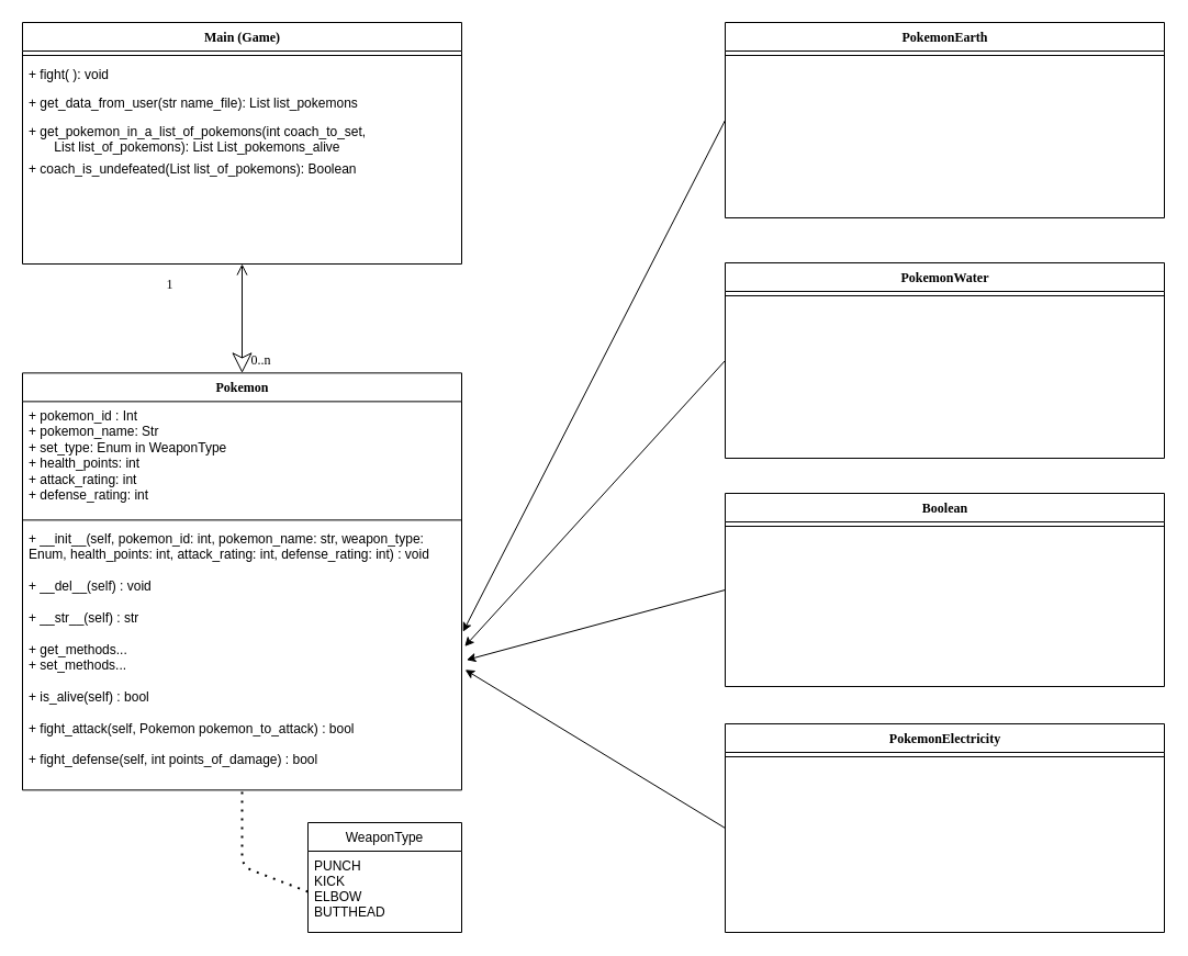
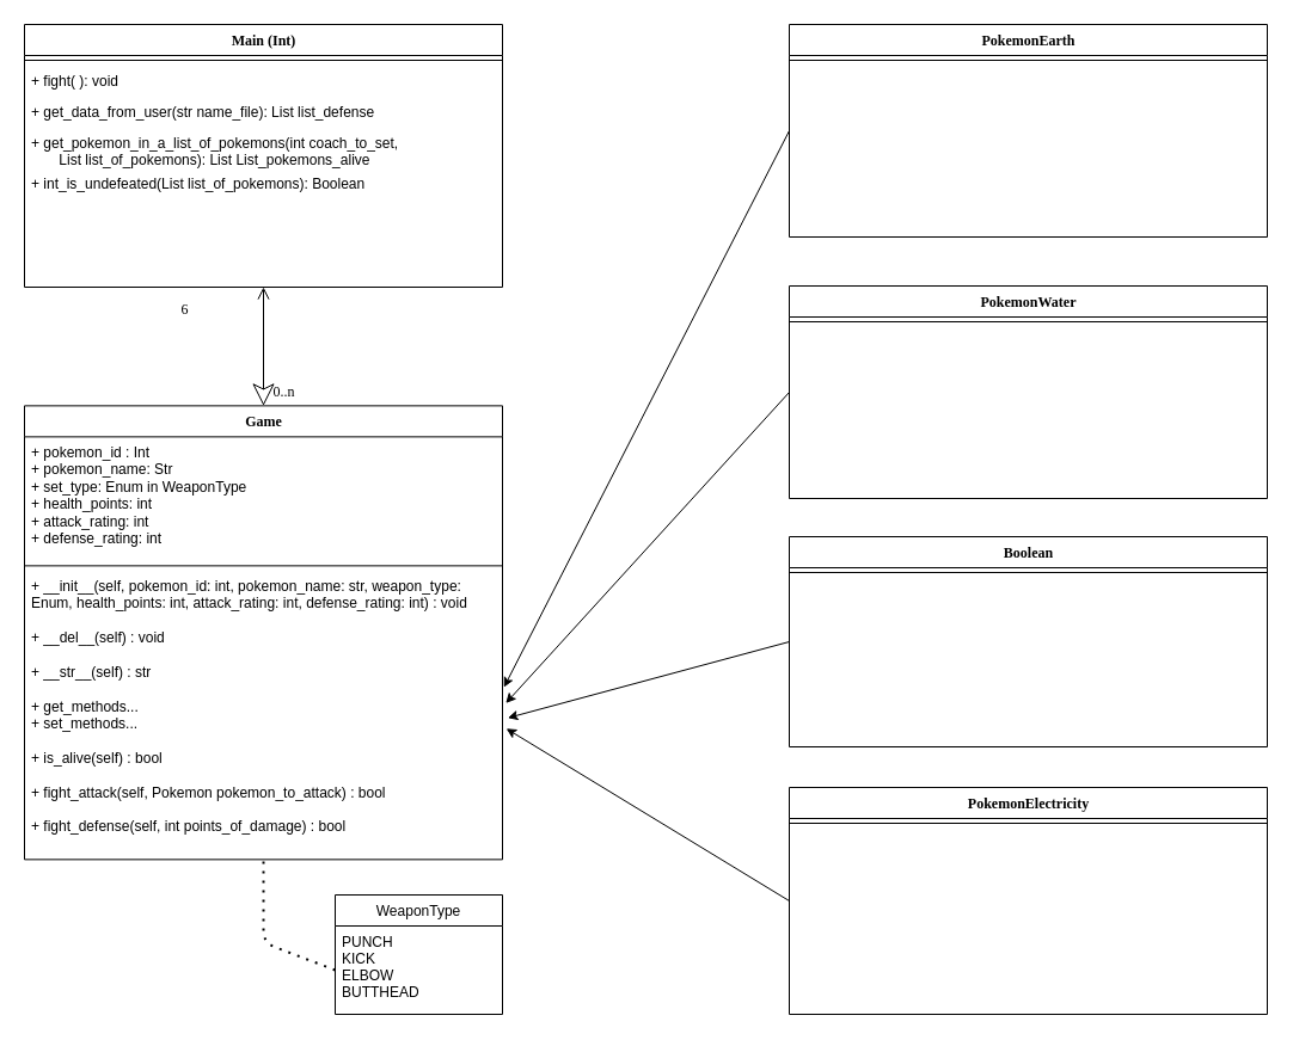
- <mxCell id="2" value="Main (Game)" style="swimlane;html=1;fontStyle=1;align=center;verticalAlign=top;childLayout=stackLayout;horizontal=1;startSize=26;horizontalStack=0;resizeParent=1;resizeLast=0;collapsible=1;marginBottom=0;swimlaneFillColor=none;rounded=0;shadow=0;comic=0;labelBackgroundColor=none;strokeWidth=1;fillColor=none;fontFamily=Verdana;fontSize=12" parent="1" vertex="1"><mxGeometry x="20" y="20" width="400" height="220" as="geometry" /></mxCell>
+ <mxCell id="2" value="Main (Int)" style="swimlane;html=1;fontStyle=1;align=center;verticalAlign=top;childLayout=stackLayout;horizontal=1;startSize=26;horizontalStack=0;resizeParent=1;resizeLast=0;collapsible=1;marginBottom=0;swimlaneFillColor=none;rounded=0;shadow=0;comic=0;labelBackgroundColor=none;strokeWidth=1;fillColor=none;fontFamily=Verdana;fontSize=12" parent="1" vertex="1"><mxGeometry x="20" y="20" width="400" height="220" as="geometry" /></mxCell>
- <mxCell id="5" value="+ get_data_from_user(str name_file): List list_pokemons" style="text;html=1;strokeColor=none;fillColor=none;align=left;verticalAlign=top;spacingLeft=4;spacingRight=4;whiteSpace=wrap;overflow=hidden;rotatable=0;points=[[0,0.5],[1,0.5]];portConstraint=eastwest;" parent="2" vertex="1"><mxGeometry y="60" width="400" height="26" as="geometry" /></mxCell>
+ <mxCell id="5" value="+ get_data_from_user(str name_file): List list_defense" style="text;html=1;strokeColor=none;fillColor=none;align=left;verticalAlign=top;spacingLeft=4;spacingRight=4;whiteSpace=wrap;overflow=hidden;rotatable=0;points=[[0,0.5],[1,0.5]];portConstraint=eastwest;" parent="2" vertex="1"><mxGeometry y="60" width="400" height="26" as="geometry" /></mxCell>
- <mxCell id="7" value="+ coach_is_undefeated(List list_of_pokemons): Boolean" style="text;html=1;strokeColor=none;fillColor=none;align=left;verticalAlign=top;spacingLeft=4;spacingRight=4;whiteSpace=wrap;overflow=hidden;rotatable=0;points=[[0,0.5],[1,0.5]];portConstraint=eastwest;" parent="2" vertex="1"><mxGeometry y="120" width="400" height="26" as="geometry" /></mxCell>
+ <mxCell id="7" value="+ int_is_undefeated(List list_of_pokemons): Boolean" style="text;html=1;strokeColor=none;fillColor=none;align=left;verticalAlign=top;spacingLeft=4;spacingRight=4;whiteSpace=wrap;overflow=hidden;rotatable=0;points=[[0,0.5],[1,0.5]];portConstraint=eastwest;" parent="2" vertex="1"><mxGeometry y="120" width="400" height="26" as="geometry" /></mxCell>
- <mxCell id="23" value="1&lt;br&gt;" style="text;html=1;resizable=0;points=[];align=center;verticalAlign=middle;labelBackgroundColor=none;fontSize=12;fontFamily=Verdana" parent="1" vertex="1" connectable="0"><mxGeometry x="246.01" y="332.31" as="geometry"><mxPoint x="-93" y="-74" as="offset" /></mxGeometry></mxCell>
+ <mxCell id="23" value="6&lt;br&gt;" style="text;html=1;resizable=0;points=[];align=center;verticalAlign=middle;labelBackgroundColor=none;fontSize=12;fontFamily=Verdana" parent="1" vertex="1" connectable="0"><mxGeometry x="246.01" y="332.31" as="geometry"><mxPoint x="-93" y="-74" as="offset" /></mxGeometry></mxCell>
- <mxCell id="17" value="Pokemon" style="swimlane;html=1;fontStyle=1;align=center;verticalAlign=top;childLayout=stackLayout;horizontal=1;startSize=26;horizontalStack=0;resizeParent=1;resizeLast=0;collapsible=1;marginBottom=0;swimlaneFillColor=none;rounded=0;shadow=0;comic=0;labelBackgroundColor=none;strokeWidth=1;fillColor=none;fontFamily=Verdana;fontSize=12" parent="1" vertex="1"><mxGeometry x="20" y="339.36" width="400" height="380" as="geometry" /></mxCell>
+ <mxCell id="17" value="Game" style="swimlane;html=1;fontStyle=1;align=center;verticalAlign=top;childLayout=stackLayout;horizontal=1;startSize=26;horizontalStack=0;resizeParent=1;resizeLast=0;collapsible=1;marginBottom=0;swimlaneFillColor=none;rounded=0;shadow=0;comic=0;labelBackgroundColor=none;strokeWidth=1;fillColor=none;fontFamily=Verdana;fontSize=12" parent="1" vertex="1"><mxGeometry x="20" y="339.36" width="400" height="380" as="geometry" /></mxCell>
